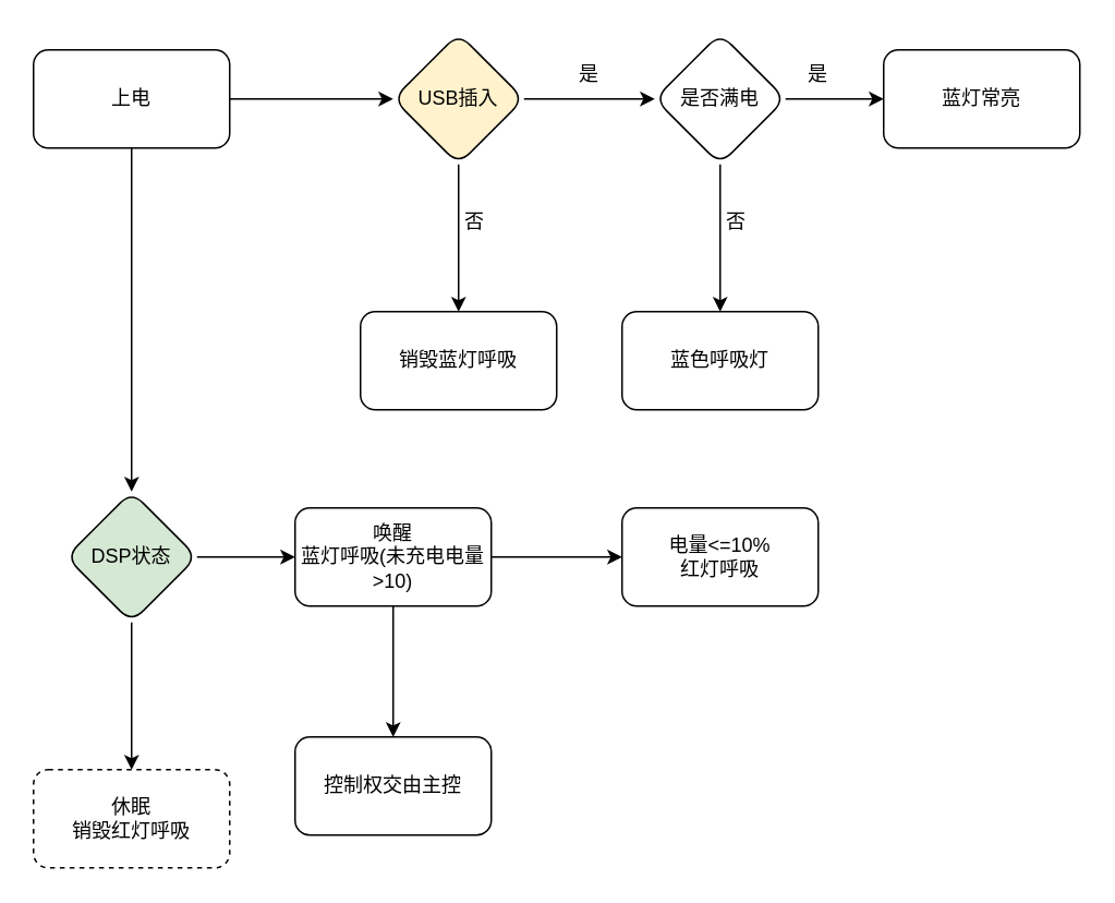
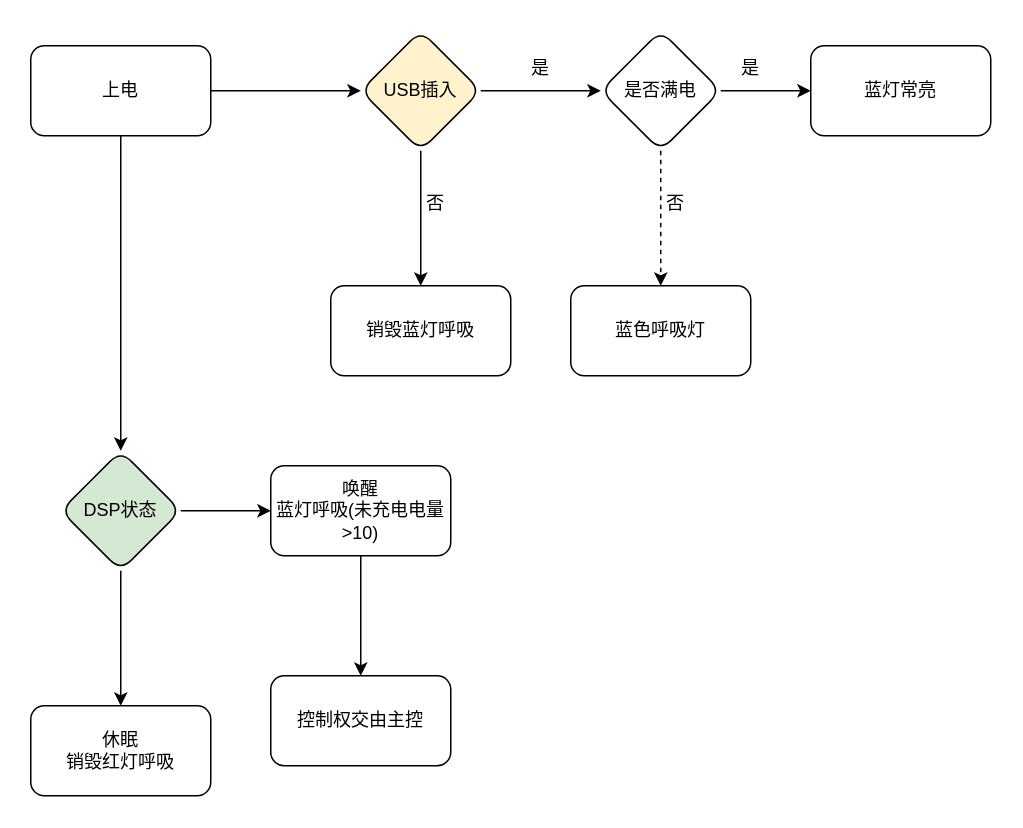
- <mxCell id="9" value="" style="edgeStyle=orthogonalEdgeStyle;rounded=0;orthogonalLoop=1;jettySize=auto;html=1;" edge="1" parent="1" source="10" target="12"><mxGeometry relative="1" as="geometry" /></mxCell>
+ <mxCell id="9" value="" style="edgeStyle=orthogonalEdgeStyle;rounded=0;orthogonalLoop=1;jettySize=auto;html=1;dashed=1;" edge="1" parent="1" source="10" target="12"><mxGeometry relative="1" as="geometry" /></mxCell>
- <mxCell id="22" value="" style="edgeStyle=orthogonalEdgeStyle;rounded=0;orthogonalLoop=1;jettySize=auto;html=1;" edge="1" parent="1" source="24" target="25"><mxGeometry relative="1" as="geometry" /></mxCell>
- <mxCell id="25" value="电量&amp;lt;=10%&lt;br&gt;红灯呼吸" style="whiteSpace=wrap;html=1;rounded=1;" vertex="1" parent="1"><mxGeometry x="380" y="310" width="120" height="60" as="geometry" /></mxCell>
- <mxCell id="21" value="休眠&lt;br&gt;销毁红灯呼吸" style="whiteSpace=wrap;html=1;rounded=1;dashed=1;" vertex="1" parent="1"><mxGeometry x="20" y="470" width="120" height="60" as="geometry" /></mxCell>
+ <mxCell id="21" value="休眠&lt;br&gt;销毁红灯呼吸" style="whiteSpace=wrap;html=1;rounded=1;" vertex="1" parent="1"><mxGeometry x="20" y="470" width="120" height="60" as="geometry" /></mxCell>
